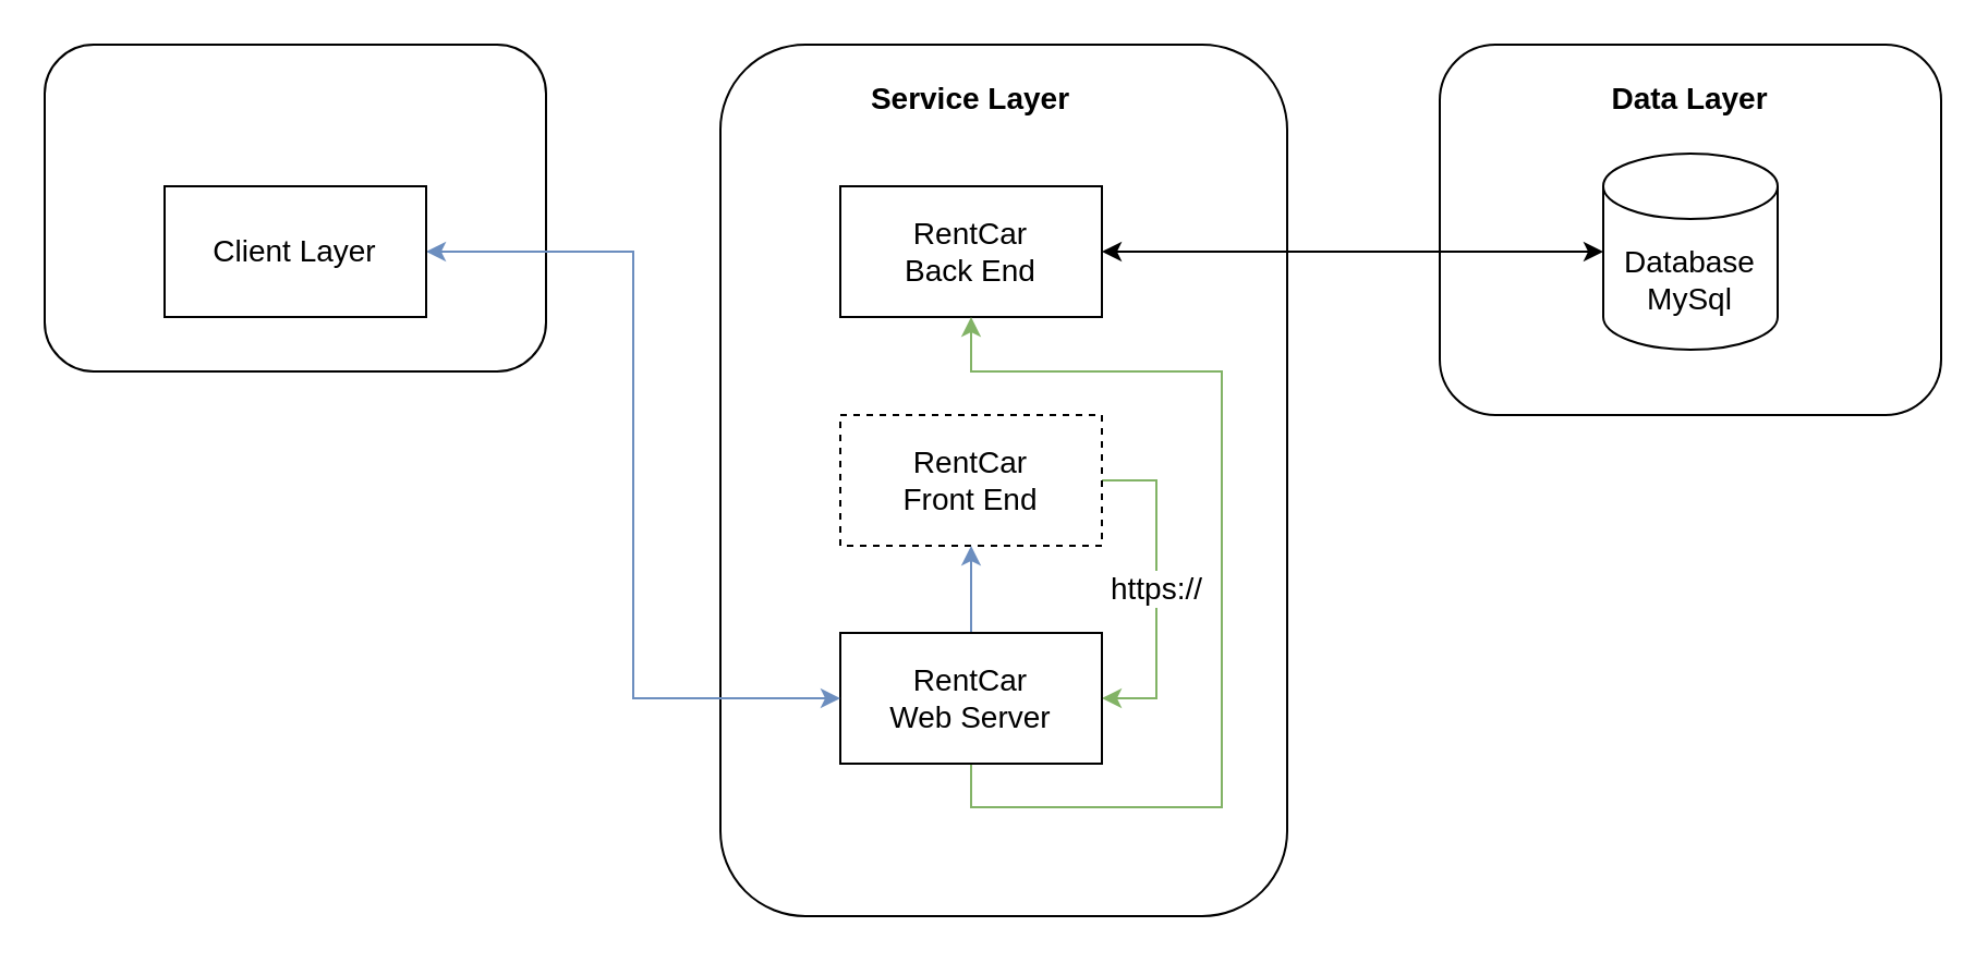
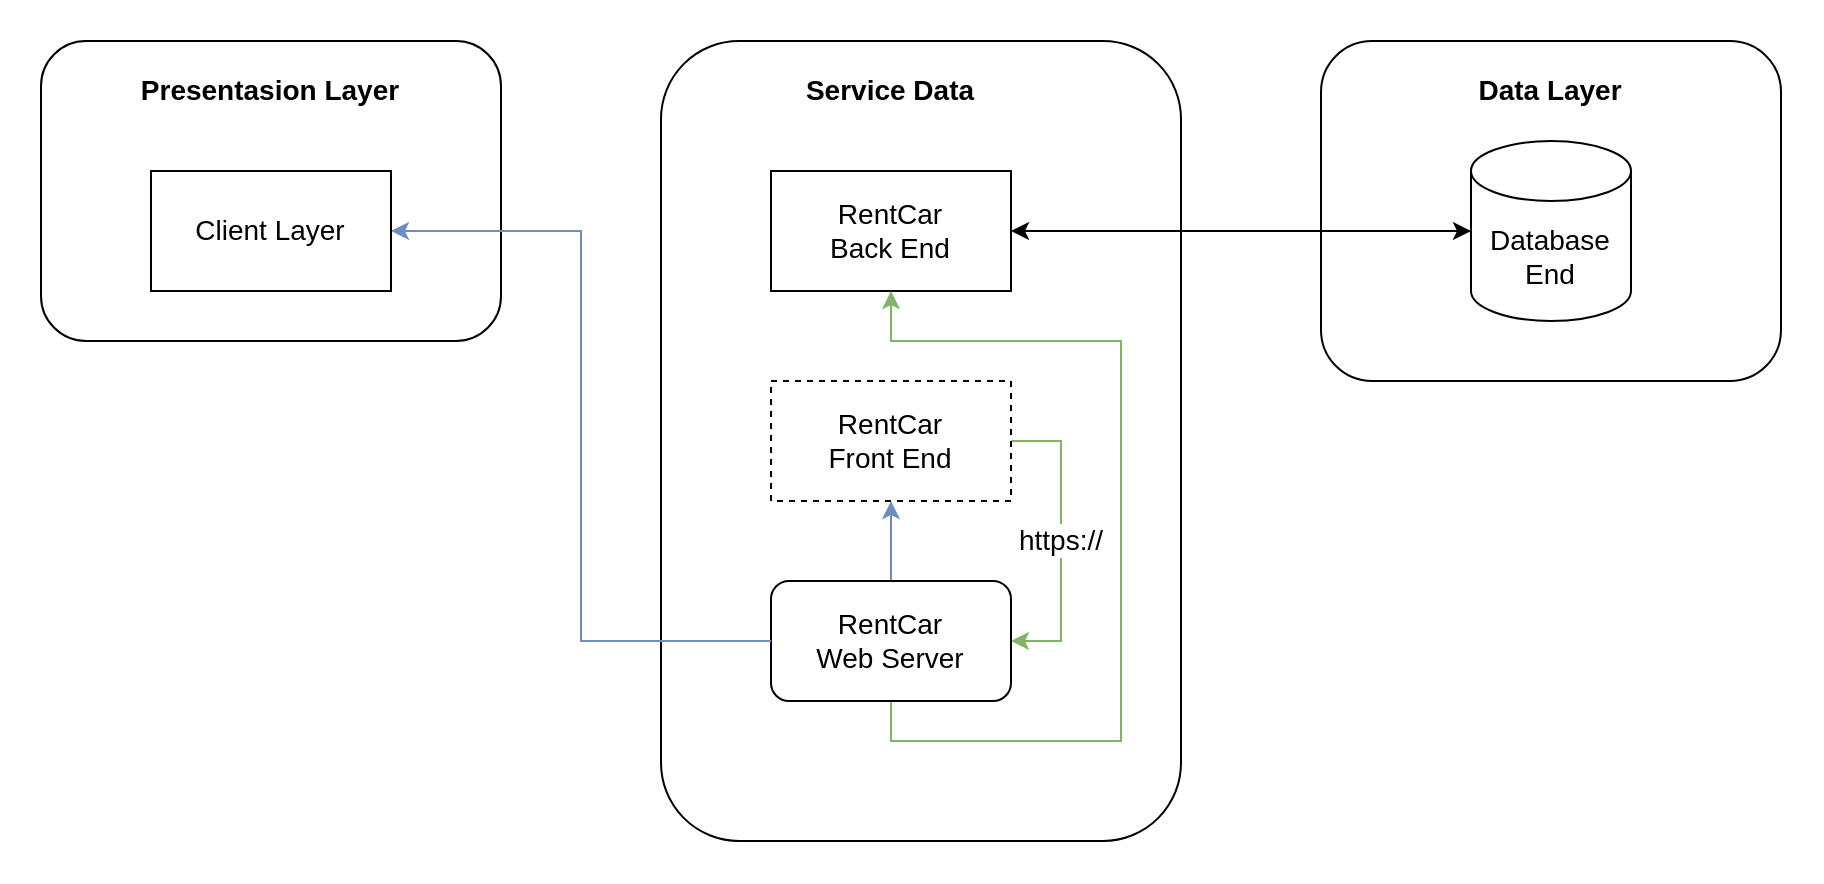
+ <mxCell id="5" value="Presentasion Layer" style="text;html=1;strokeColor=none;fillColor=none;align=center;verticalAlign=middle;whiteSpace=wrap;rounded=0;fontStyle=1;fontSize=14;" vertex="1" parent="1"><mxGeometry x="40" y="30" width="190" height="30" as="geometry" /></mxCell>
- <mxCell id="6" value="Service Layer" style="text;html=1;strokeColor=none;fillColor=none;align=center;verticalAlign=middle;whiteSpace=wrap;rounded=0;fontStyle=1;fontSize=14;" vertex="1" parent="1"><mxGeometry x="350" y="30" width="190" height="30" as="geometry" /></mxCell>
+ <mxCell id="6" value="Service Data" style="text;html=1;strokeColor=none;fillColor=none;align=center;verticalAlign=middle;whiteSpace=wrap;rounded=0;fontStyle=1;fontSize=14;" vertex="1" parent="1"><mxGeometry x="350" y="30" width="190" height="30" as="geometry" /></mxCell>
- <mxCell id="8" value="Database&lt;br&gt;MySql" style="shape=cylinder3;whiteSpace=wrap;html=1;boundedLbl=1;backgroundOutline=1;size=15;fontSize=14;" vertex="1" parent="1"><mxGeometry x="735" y="70" width="80" height="90" as="geometry" /></mxCell>
+ <mxCell id="8" value="Database&lt;br&gt;End" style="shape=cylinder3;whiteSpace=wrap;html=1;boundedLbl=1;backgroundOutline=1;size=15;fontSize=14;" vertex="1" parent="1"><mxGeometry x="735" y="70" width="80" height="90" as="geometry" /></mxCell>
- <mxCell id="16" style="edgeStyle=orthogonalEdgeStyle;rounded=0;orthogonalLoop=1;jettySize=auto;html=1;entryX=0;entryY=0.5;entryDx=0;entryDy=0;fontSize=14;startArrow=classic;startFill=1;fillColor=#dae8fc;strokeColor=#6c8ebf;" edge="1" parent="1" source="17" target="15"><mxGeometry relative="1" as="geometry" /></mxCell>
+ <mxCell id="16" style="edgeStyle=orthogonalEdgeStyle;rounded=0;orthogonalLoop=1;jettySize=auto;html=1;entryX=0;entryY=0.5;entryDx=0;entryDy=0;fontSize=14;startArrow=classic;startFill=1;fillColor=#dae8fc;strokeColor=#6c8ebf;endArrow=none;" edge="1" parent="1" source="17" target="15"><mxGeometry relative="1" as="geometry" /></mxCell>
- <mxCell id="15" value="RentCar&lt;br&gt;Web Server" style="rounded=0;whiteSpace=wrap;html=1;fontSize=14;" vertex="1" parent="1"><mxGeometry x="385" y="290" width="120" height="60" as="geometry" /></mxCell>
+ <mxCell id="15" value="RentCar&lt;br&gt;Web Server" style="whiteSpace=wrap;html=1;fontSize=14;rounded=1;" vertex="1" parent="1"><mxGeometry x="385" y="290" width="120" height="60" as="geometry" /></mxCell>
